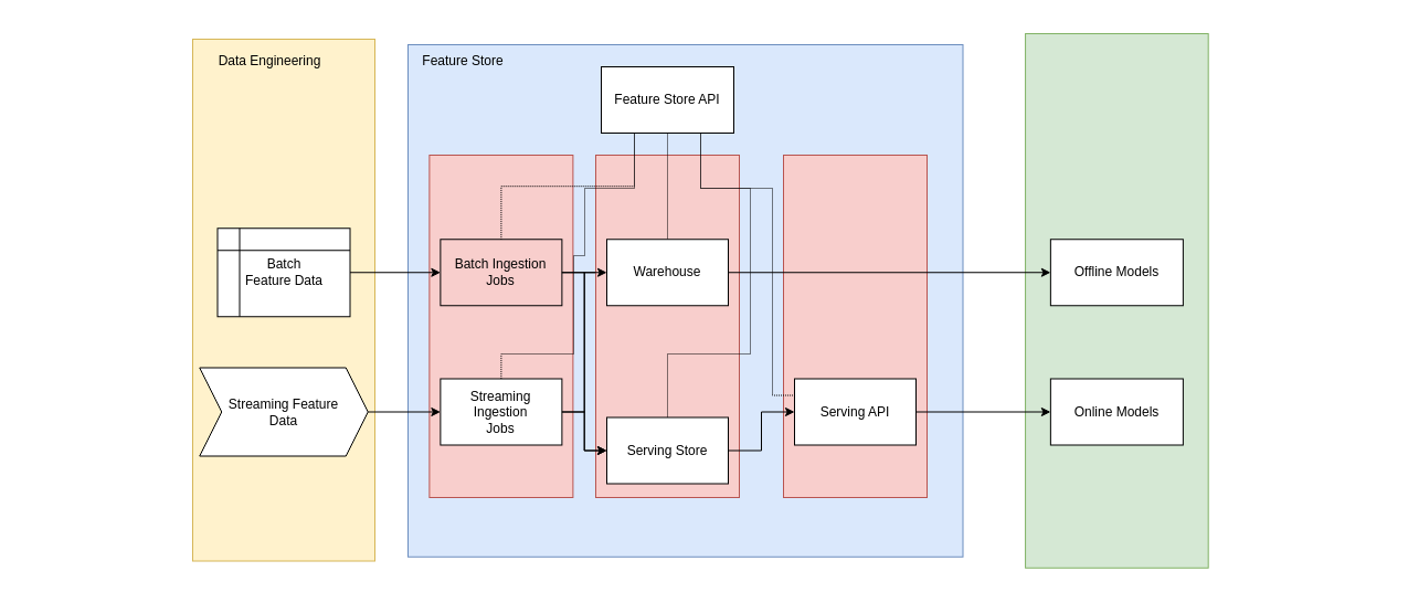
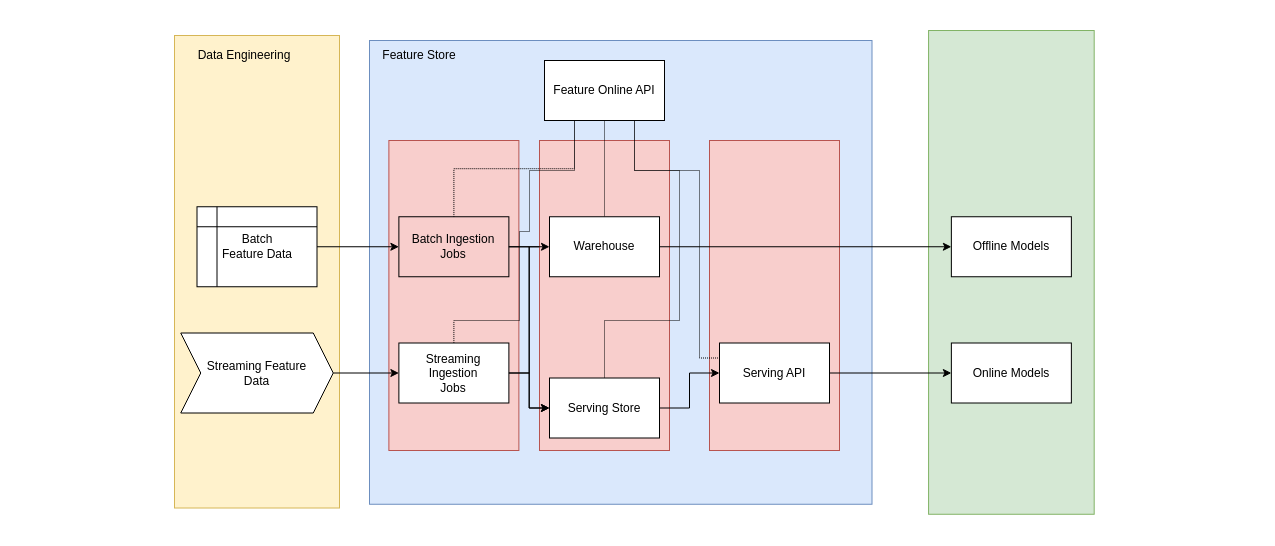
- <mxCell id="8" value="Feature Store API" style="rounded=0;whiteSpace=wrap;html=1;" vertex="1" parent="1"><mxGeometry x="544" y="60" width="120" height="60" as="geometry" /></mxCell>
+ <mxCell id="8" value="Feature Online API" style="rounded=0;whiteSpace=wrap;html=1;" vertex="1" parent="1"><mxGeometry x="544" y="60" width="120" height="60" as="geometry" /></mxCell>
